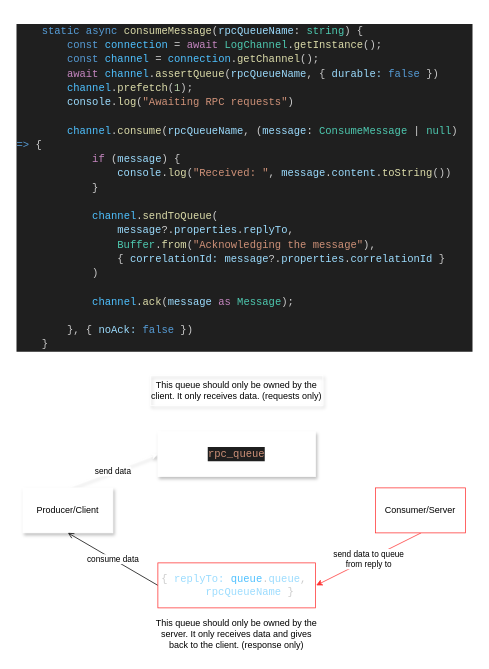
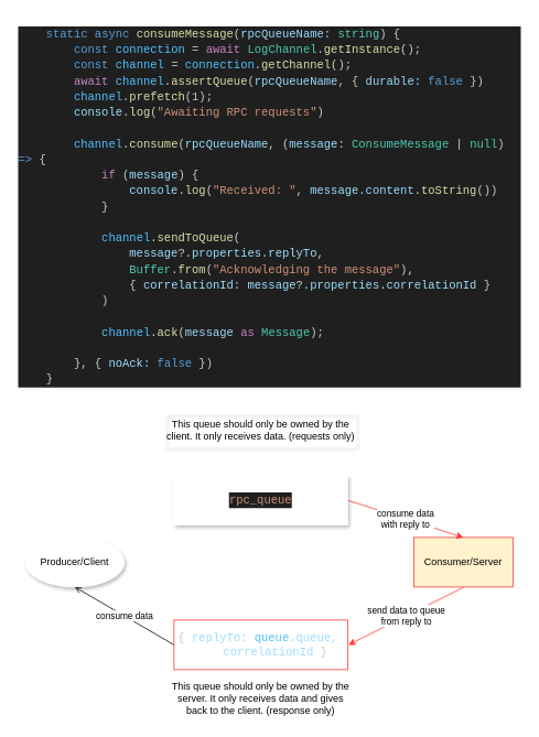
+ <mxCell id="6" value="consume data &lt;br&gt;with reply to" style="edgeStyle=none;html=1;exitX=1;exitY=0.5;exitDx=0;exitDy=0;entryX=0.5;entryY=0;entryDx=0;entryDy=0;strokeColor=#FF3333;" parent="1" source="7" target="5" edge="1"><mxGeometry relative="1" as="geometry" /></mxCell>
- <mxCell id="2" value="send data" style="edgeStyle=none;html=1;exitX=0.5;exitY=0;exitDx=0;exitDy=0;entryX=0;entryY=0.5;entryDx=0;entryDy=0;strokeColor=#FFFFFF;shadow=1;" parent="1" source="3" target="7" edge="1"><mxGeometry relative="1" as="geometry" /></mxCell>
- <mxCell id="3" value="Producer/Client" style="rounded=0;whiteSpace=wrap;html=1;strokeColor=#FFFFFF;shadow=1;" parent="1" vertex="1"><mxGeometry x="30" y="650" width="120" height="60" as="geometry" /></mxCell>
+ <mxCell id="3" value="Producer/Client" style="ellipse;whiteSpace=wrap;html=1;strokeColor=#FFFFFF;shadow=1;" parent="1" vertex="1"><mxGeometry x="30" y="650" width="120" height="60" as="geometry" /></mxCell>
- <mxCell id="5" value="Consumer/Server" style="rounded=0;whiteSpace=wrap;html=1;strokeColor=#FF3333;" parent="1" vertex="1"><mxGeometry x="500" y="650" width="120" height="60" as="geometry" /></mxCell>
+ <mxCell id="5" value="Consumer/Server" style="rounded=0;whiteSpace=wrap;html=1;strokeColor=#FF3333;fillColor=#fff2cc;" parent="1" vertex="1"><mxGeometry x="500" y="650" width="120" height="60" as="geometry" /></mxCell>
- <mxCell id="9" value="&lt;div style=&quot;text-align: center; color: rgb(204, 204, 204); font-family: Consolas, &amp;quot;Courier New&amp;quot;, monospace; font-size: 14px;&quot;&gt;{&amp;nbsp;&lt;span style=&quot;background-color: initial; color: rgb(156, 220, 254);&quot;&gt;replyTo&lt;/span&gt;&lt;span style=&quot;background-color: initial; color: rgb(156, 220, 254);&quot;&gt;:&lt;/span&gt;&lt;span style=&quot;background-color: initial;&quot;&gt;&amp;nbsp;&lt;/span&gt;&lt;span style=&quot;background-color: initial; color: rgb(79, 193, 255);&quot;&gt;queue&lt;/span&gt;&lt;span style=&quot;background-color: initial;&quot;&gt;.&lt;/span&gt;&lt;span style=&quot;background-color: initial; color: rgb(156, 220, 254);&quot;&gt;queue&lt;/span&gt;&lt;span style=&quot;background-color: initial;&quot;&gt;,&lt;/span&gt;&lt;span style=&quot;background-color: initial;&quot;&gt;&amp;nbsp; &amp;nbsp; &amp;nbsp;&lt;/span&gt;&lt;span style=&quot;background-color: initial;&quot;&gt;&amp;nbsp;&lt;/span&gt;&lt;span style=&quot;background-color: initial; color: rgb(156, 220, 254);&quot;&gt;rpcQueueName&amp;nbsp;&lt;/span&gt;&lt;span style=&quot;background-color: initial;&quot;&gt;}&lt;/span&gt;&lt;/div&gt;" style="rounded=0;whiteSpace=wrap;html=1;align=left;strokeColor=#FF3333;" parent="1" vertex="1"><mxGeometry x="210" y="750" width="210" height="60" as="geometry" /></mxCell>
+ <mxCell id="9" value="&lt;div style=&quot;text-align: center; color: rgb(204, 204, 204); font-family: Consolas, &amp;quot;Courier New&amp;quot;, monospace; font-size: 14px;&quot;&gt;{&amp;nbsp;&lt;span style=&quot;background-color: initial; color: rgb(156, 220, 254);&quot;&gt;replyTo&lt;/span&gt;&lt;span style=&quot;background-color: initial; color: rgb(156, 220, 254);&quot;&gt;:&lt;/span&gt;&lt;span style=&quot;background-color: initial;&quot;&gt;&amp;nbsp;&lt;/span&gt;&lt;span style=&quot;background-color: initial; color: rgb(79, 193, 255);&quot;&gt;queue&lt;/span&gt;&lt;span style=&quot;background-color: initial;&quot;&gt;.&lt;/span&gt;&lt;span style=&quot;background-color: initial; color: rgb(156, 220, 254);&quot;&gt;queue&lt;/span&gt;&lt;span style=&quot;background-color: initial;&quot;&gt;,&lt;/span&gt;&lt;span style=&quot;background-color: initial;&quot;&gt;&amp;nbsp; &amp;nbsp; &amp;nbsp;&lt;/span&gt;&lt;span style=&quot;background-color: initial;&quot;&gt;&amp;nbsp;&lt;/span&gt;&lt;span style=&quot;background-color: initial; color: rgb(156, 220, 254);&quot;&gt;correlationId&amp;nbsp;&lt;/span&gt;&lt;span style=&quot;background-color: initial;&quot;&gt;}&lt;/span&gt;&lt;/div&gt;" style="rounded=0;whiteSpace=wrap;html=1;align=left;strokeColor=#FF3333;" parent="1" vertex="1"><mxGeometry x="210" y="750" width="210" height="60" as="geometry" /></mxCell>
